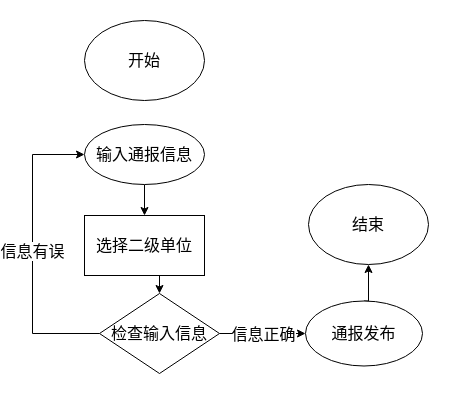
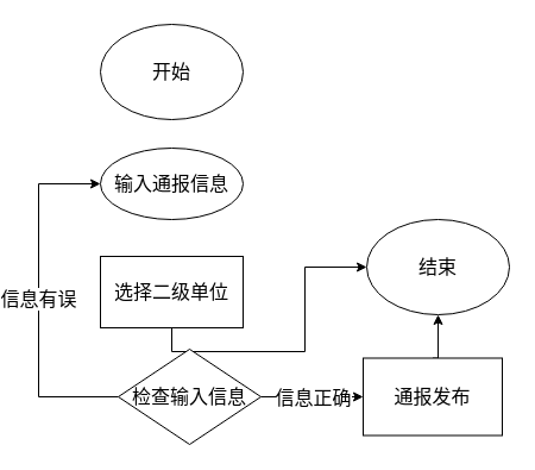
- <mxCell id="3" style="edgeStyle=orthogonalEdgeStyle;rounded=0;orthogonalLoop=1;jettySize=auto;html=1;exitX=0.5;exitY=1;exitDx=0;exitDy=0;entryX=0.5;entryY=0;entryDx=0;entryDy=0;" edge="1" parent="1" source="4" target="6"><mxGeometry relative="1" as="geometry"><mxPoint x="132" y="254" as="targetPoint" /></mxGeometry></mxCell>
- <mxCell id="5" style="edgeStyle=orthogonalEdgeStyle;rounded=0;orthogonalLoop=1;jettySize=auto;html=1;exitX=0.5;exitY=1;exitDx=0;exitDy=0;entryX=0.5;entryY=0;entryDx=0;entryDy=0;" edge="1" parent="1" source="6" target="11"><mxGeometry relative="1" as="geometry" /></mxCell>
+ <mxCell id="5" style="edgeStyle=orthogonalEdgeStyle;rounded=0;orthogonalLoop=1;jettySize=auto;html=1;exitX=0.5;exitY=1;exitDx=0;exitDy=0;" edge="1" parent="1" source="6" target="14"><mxGeometry relative="1" as="geometry" /></mxCell>
- <mxCell id="13" value="&lt;font style=&quot;font-size: 16px;&quot;&gt;通报发布&lt;/font&gt;" style="ellipse;whiteSpace=wrap;html=1;verticalAlign=middle;" vertex="1" parent="1"><mxGeometry x="293" y="300.5" width="117" height="65" as="geometry" /></mxCell>
+ <mxCell id="13" value="&lt;font style=&quot;font-size: 16px;&quot;&gt;通报发布&lt;/font&gt;" style="rounded=0;whiteSpace=wrap;html=1;verticalAlign=middle;" vertex="1" parent="1"><mxGeometry x="293" y="300.5" width="117" height="65" as="geometry" /></mxCell>
